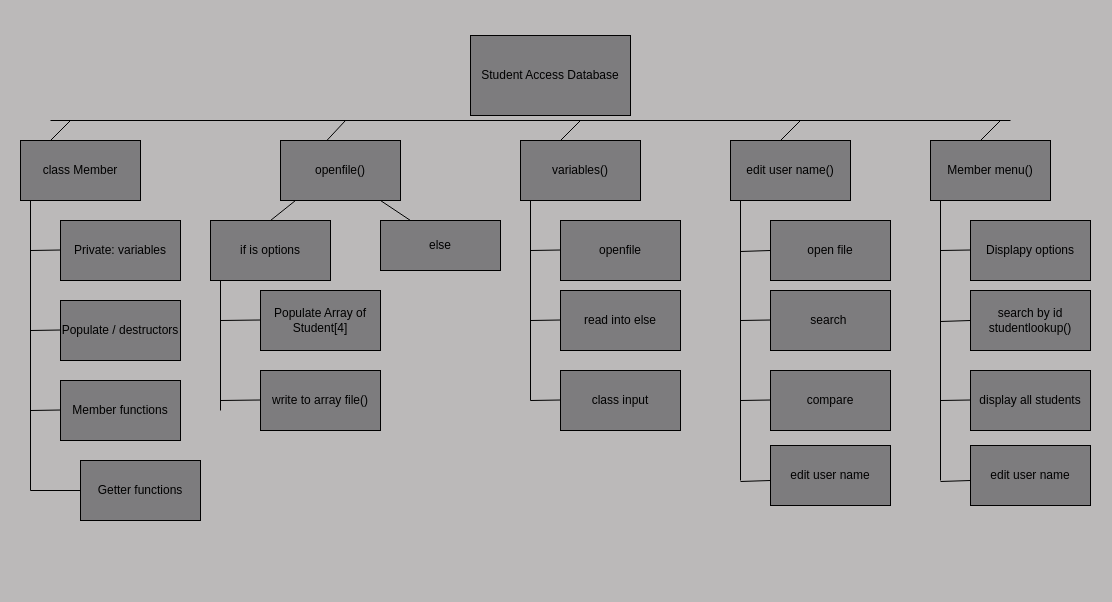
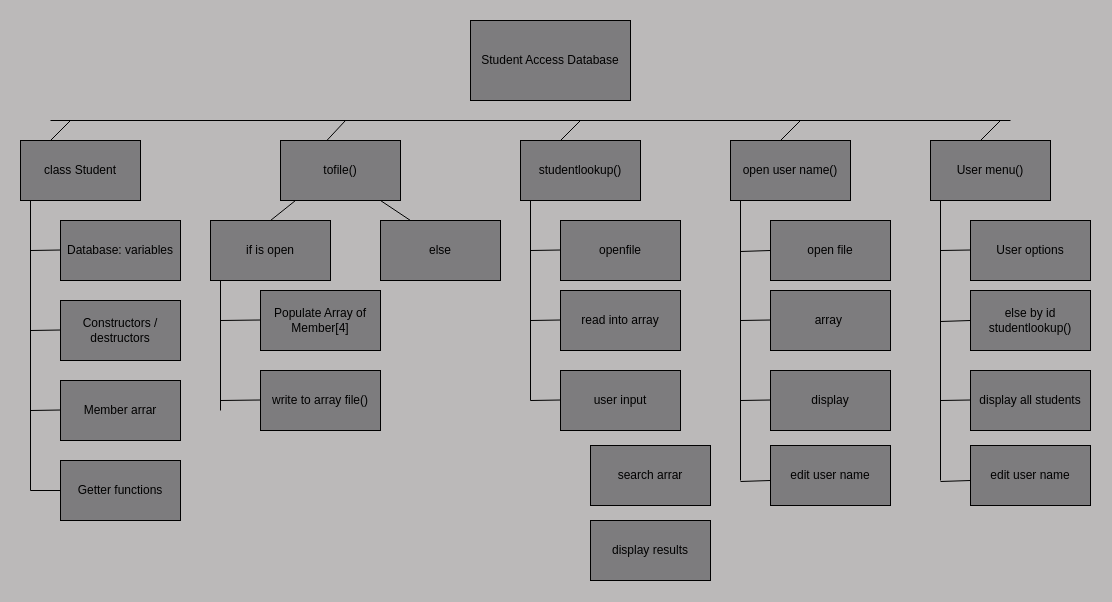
- <mxCell id="2" value="&lt;font color=&quot;#000000&quot;&gt;Student Access Database&lt;/font&gt;" style="rounded=0;whiteSpace=wrap;html=1;fillColor=#7d7c7e;" vertex="1" parent="1"><mxGeometry x="470" y="35" width="160" height="80" as="geometry" /></mxCell>
+ <mxCell id="2" value="&lt;font color=&quot;#000000&quot;&gt;Student Access Database&lt;/font&gt;" style="rounded=0;whiteSpace=wrap;html=1;fillColor=#7d7c7e;" vertex="1" parent="1"><mxGeometry x="470" width="160" height="80" as="geometry" y="20" /></mxCell>
- <mxCell id="3" value="class Member" style="rounded=0;whiteSpace=wrap;html=1;fontColor=#000000;fillColor=#7d7c7e;" vertex="1" parent="1"><mxGeometry y="140" width="120" height="60" as="geometry" x="20" /></mxCell>
+ <mxCell id="3" value="class Student" style="rounded=0;whiteSpace=wrap;html=1;fontColor=#000000;fillColor=#7d7c7e;" vertex="1" parent="1"><mxGeometry y="140" width="120" height="60" as="geometry" x="20" /></mxCell>
- <mxCell id="9" value="openfile()" style="rounded=0;whiteSpace=wrap;html=1;fontColor=#000000;fillColor=#7d7c7e;" vertex="1" parent="1"><mxGeometry x="280" y="140" width="120" height="60" as="geometry" /></mxCell>
+ <mxCell id="9" value="tofile()" style="rounded=0;whiteSpace=wrap;html=1;fontColor=#000000;fillColor=#7d7c7e;" vertex="1" parent="1"><mxGeometry x="280" y="140" width="120" height="60" as="geometry" /></mxCell>
- <mxCell id="13" value="variables()" style="rounded=0;whiteSpace=wrap;html=1;fontColor=#000000;fillColor=#7d7c7e;" vertex="1" parent="1"><mxGeometry x="520" y="140" width="120" height="60" as="geometry" /></mxCell>
+ <mxCell id="13" value="studentlookup()" style="rounded=0;whiteSpace=wrap;html=1;fontColor=#000000;fillColor=#7d7c7e;" vertex="1" parent="1"><mxGeometry x="520" y="140" width="120" height="60" as="geometry" /></mxCell>
- <mxCell id="24" value="edit user name()" style="rounded=0;whiteSpace=wrap;html=1;fontColor=#000000;fillColor=#7d7c7e;" vertex="1" parent="1"><mxGeometry x="730" y="140" width="120" height="60" as="geometry" /></mxCell>
+ <mxCell id="24" value="open user name()" style="rounded=0;whiteSpace=wrap;html=1;fontColor=#000000;fillColor=#7d7c7e;" vertex="1" parent="1"><mxGeometry x="730" y="140" width="120" height="60" as="geometry" /></mxCell>
- <mxCell id="19" value="Member menu()" style="rounded=0;whiteSpace=wrap;html=1;fontColor=#000000;fillColor=#7d7c7e;" vertex="1" parent="1"><mxGeometry x="930" y="140" width="120" height="60" as="geometry" /></mxCell>
+ <mxCell id="19" value="User menu()" style="rounded=0;whiteSpace=wrap;html=1;fontColor=#000000;fillColor=#7d7c7e;" vertex="1" parent="1"><mxGeometry x="930" y="140" width="120" height="60" as="geometry" /></mxCell>
- <mxCell id="12" value="else" style="rounded=0;whiteSpace=wrap;html=1;fontColor=#000000;fillColor=#7d7c7e;" vertex="1" parent="1"><mxGeometry x="380" y="220" width="120" height="50" as="geometry" /></mxCell>
+ <mxCell id="12" value="else" style="rounded=0;whiteSpace=wrap;html=1;fontColor=#000000;fillColor=#7d7c7e;" vertex="1" parent="1"><mxGeometry x="380" y="220" width="120" height="60" as="geometry" /></mxCell>
- <mxCell id="4" value="Private: variables" style="rounded=0;whiteSpace=wrap;html=1;fontColor=#000000;fillColor=#7d7c7e;" vertex="1" parent="1"><mxGeometry x="60" y="220" width="120" height="60" as="geometry" /></mxCell>
+ <mxCell id="4" value="Database: variables" style="rounded=0;whiteSpace=wrap;html=1;fontColor=#000000;fillColor=#7d7c7e;" vertex="1" parent="1"><mxGeometry x="60" y="220" width="120" height="60" as="geometry" /></mxCell>
- <mxCell id="10" value="if is options" style="rounded=0;whiteSpace=wrap;html=1;fontColor=#000000;fillColor=#7d7c7e;" vertex="1" parent="1"><mxGeometry x="210" y="220" width="120" height="60" as="geometry" /></mxCell>
+ <mxCell id="10" value="if is open" style="rounded=0;whiteSpace=wrap;html=1;fontColor=#000000;fillColor=#7d7c7e;" vertex="1" parent="1"><mxGeometry x="210" y="220" width="120" height="60" as="geometry" /></mxCell>
- <mxCell id="20" value="Displapy options" style="rounded=0;whiteSpace=wrap;html=1;fontColor=#000000;fillColor=#7d7c7e;" vertex="1" parent="1"><mxGeometry x="970" y="220" width="120" height="60" as="geometry" /></mxCell>
+ <mxCell id="20" value="User options" style="rounded=0;whiteSpace=wrap;html=1;fontColor=#000000;fillColor=#7d7c7e;" vertex="1" parent="1"><mxGeometry x="970" y="220" width="120" height="60" as="geometry" /></mxCell>
- <mxCell id="7" value="Populate Array of Student[4]" style="rounded=0;whiteSpace=wrap;html=1;fontColor=#000000;fillColor=#7d7c7e;" vertex="1" parent="1"><mxGeometry x="260" y="290" width="120" height="60" as="geometry" /></mxCell>
+ <mxCell id="7" value="Populate Array of Member[4]" style="rounded=0;whiteSpace=wrap;html=1;fontColor=#000000;fillColor=#7d7c7e;" vertex="1" parent="1"><mxGeometry x="260" y="290" width="120" height="60" as="geometry" /></mxCell>
- <mxCell id="15" value="read into else" style="rounded=0;whiteSpace=wrap;html=1;fontColor=#000000;fillColor=#7d7c7e;" vertex="1" parent="1"><mxGeometry x="560" y="290" width="120" height="60" as="geometry" /></mxCell>
+ <mxCell id="15" value="read into array" style="rounded=0;whiteSpace=wrap;html=1;fontColor=#000000;fillColor=#7d7c7e;" vertex="1" parent="1"><mxGeometry x="560" y="290" width="120" height="60" as="geometry" /></mxCell>
- <mxCell id="26" value="search&amp;nbsp;" style="rounded=0;whiteSpace=wrap;html=1;fontColor=#000000;fillColor=#7d7c7e;" vertex="1" parent="1"><mxGeometry x="770" y="290" width="120" height="60" as="geometry" /></mxCell>
+ <mxCell id="26" value="array&amp;nbsp;" style="rounded=0;whiteSpace=wrap;html=1;fontColor=#000000;fillColor=#7d7c7e;" vertex="1" parent="1"><mxGeometry x="770" y="290" width="120" height="60" as="geometry" /></mxCell>
- <mxCell id="21" value="search by id&lt;br&gt;studentlookup()" style="rounded=0;whiteSpace=wrap;html=1;fontColor=#000000;fillColor=#7d7c7e;" vertex="1" parent="1"><mxGeometry x="970" y="290" width="120" height="60" as="geometry" /></mxCell>
+ <mxCell id="21" value="else by id&lt;br&gt;studentlookup()" style="rounded=0;whiteSpace=wrap;html=1;fontColor=#000000;fillColor=#7d7c7e;" vertex="1" parent="1"><mxGeometry x="970" y="290" width="120" height="60" as="geometry" /></mxCell>
- <mxCell id="5" value="Populate / destructors" style="rounded=0;whiteSpace=wrap;html=1;fontColor=#000000;fillColor=#7d7c7e;" vertex="1" parent="1"><mxGeometry x="60" y="300" width="120" height="60" as="geometry" /></mxCell>
+ <mxCell id="5" value="Constructors / destructors" style="rounded=0;whiteSpace=wrap;html=1;fontColor=#000000;fillColor=#7d7c7e;" vertex="1" parent="1"><mxGeometry x="60" y="300" width="120" height="60" as="geometry" /></mxCell>
- <mxCell id="16" value="class input" style="rounded=0;whiteSpace=wrap;html=1;fontColor=#000000;fillColor=#7d7c7e;" vertex="1" parent="1"><mxGeometry x="560" y="370" width="120" height="60" as="geometry" /></mxCell>
+ <mxCell id="16" value="user input" style="rounded=0;whiteSpace=wrap;html=1;fontColor=#000000;fillColor=#7d7c7e;" vertex="1" parent="1"><mxGeometry x="560" y="370" width="120" height="60" as="geometry" /></mxCell>
- <mxCell id="28" value="compare" style="rounded=0;whiteSpace=wrap;html=1;fontColor=#000000;fillColor=#7d7c7e;" vertex="1" parent="1"><mxGeometry x="770" y="370" width="120" height="60" as="geometry" /></mxCell>
+ <mxCell id="28" value="display" style="rounded=0;whiteSpace=wrap;html=1;fontColor=#000000;fillColor=#7d7c7e;" vertex="1" parent="1"><mxGeometry x="770" y="370" width="120" height="60" as="geometry" /></mxCell>
- <mxCell id="6" value="Member functions" style="rounded=0;whiteSpace=wrap;html=1;fontColor=#000000;fillColor=#7d7c7e;" vertex="1" parent="1"><mxGeometry x="60" y="380" width="120" height="60" as="geometry" /></mxCell>
+ <mxCell id="6" value="Member arrar" style="rounded=0;whiteSpace=wrap;html=1;fontColor=#000000;fillColor=#7d7c7e;" vertex="1" parent="1"><mxGeometry x="60" y="380" width="120" height="60" as="geometry" /></mxCell>
+ <mxCell id="17" value="search arrar" style="rounded=0;whiteSpace=wrap;html=1;fontColor=#000000;fillColor=#7d7c7e;" vertex="1" parent="1"><mxGeometry x="590" y="445" width="120" height="60" as="geometry" /></mxCell>
- <mxCell id="8" value="Getter functions" style="rounded=0;whiteSpace=wrap;html=1;fontColor=#000000;fillColor=#7d7c7e;" vertex="1" parent="1"><mxGeometry x="80" y="460" width="120" height="60" as="geometry" /></mxCell>
+ <mxCell id="8" value="Getter functions" style="rounded=0;whiteSpace=wrap;html=1;fontColor=#000000;fillColor=#7d7c7e;" vertex="1" parent="1"><mxGeometry x="60" y="460" width="120" height="60" as="geometry" /></mxCell>
+ <mxCell id="18" value="display results" style="rounded=0;whiteSpace=wrap;html=1;fontColor=#000000;fillColor=#7d7c7e;" vertex="1" parent="1"><mxGeometry x="590" y="520" width="120" height="60" as="geometry" /></mxCell>
